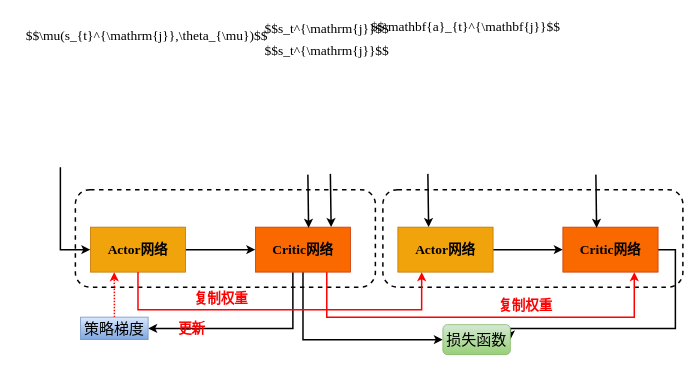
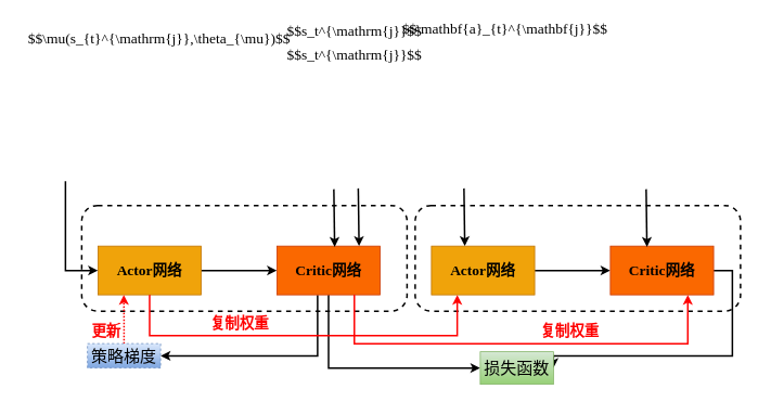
- <mxCell id="16" value="&lt;font style=&quot;font-size: 20px;&quot; face=&quot;Times New Roman&quot;&gt;策略梯度&lt;/font&gt;" style="rounded=0;whiteSpace=wrap;html=1;fillColor=#dae8fc;gradientColor=#7ea6e0;strokeColor=#6c8ebf;" vertex="1" parent="1"><mxGeometry x="107" y="422" width="90" height="30" as="geometry" /></mxCell>
+ <mxCell id="16" value="&lt;font style=&quot;font-size: 20px;&quot; face=&quot;Times New Roman&quot;&gt;策略梯度&lt;/font&gt;" style="rounded=0;whiteSpace=wrap;html=1;fillColor=#dae8fc;gradientColor=#7ea6e0;strokeColor=#6c8ebf;dashed=1;" vertex="1" parent="1"><mxGeometry x="107" y="422" width="90" height="30" as="geometry" /></mxCell>
- <mxCell id="17" value="&lt;font style=&quot;font-size: 18px;&quot; face=&quot;Times New Roman&quot; color=&quot;#ff0000&quot;&gt;&lt;b&gt;更新&lt;/b&gt;&lt;/font&gt;" style="text;html=1;align=center;verticalAlign=middle;resizable=0;points=[];autosize=1;strokeColor=none;fillColor=none;" vertex="1" parent="1"><mxGeometry x="225" y="422" width="60" height="30" as="geometry" /></mxCell>
+ <mxCell id="17" value="&lt;font style=&quot;font-size: 18px;&quot; face=&quot;Times New Roman&quot; color=&quot;#ff0000&quot;&gt;&lt;b&gt;更新&lt;/b&gt;&lt;/font&gt;" style="text;html=1;align=center;verticalAlign=middle;resizable=0;points=[];autosize=1;strokeColor=none;fillColor=none;" vertex="1" parent="1"><mxGeometry x="100" y="392" width="60" height="30" as="geometry" /></mxCell>
- <mxCell id="26" value="&lt;font face=&quot;Times New Roman&quot;&gt;&lt;span style=&quot;font-size: 20px;&quot;&gt;损失函数&lt;/span&gt;&lt;/font&gt;" style="whiteSpace=wrap;html=1;fillColor=#d5e8d4;gradientColor=#97d077;strokeColor=#82b366;rounded=1;" vertex="1" parent="1"><mxGeometry x="590" y="432" width="90" height="40" as="geometry" /></mxCell>
+ <mxCell id="26" value="&lt;font face=&quot;Times New Roman&quot;&gt;&lt;span style=&quot;font-size: 20px;&quot;&gt;损失函数&lt;/span&gt;&lt;/font&gt;" style="rounded=0;whiteSpace=wrap;html=1;fillColor=#d5e8d4;gradientColor=#97d077;strokeColor=#82b366;" vertex="1" parent="1"><mxGeometry x="590" y="432" width="90" height="40" as="geometry" /></mxCell>
